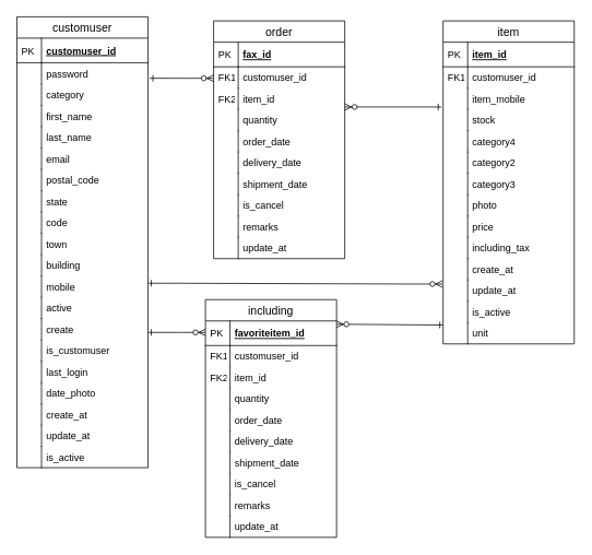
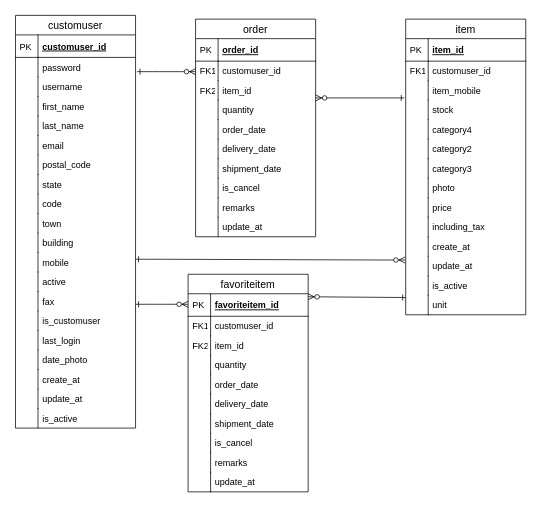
- <mxCell id="3" value="fax_id" style="shape=partialRectangle;top=0;left=0;right=0;bottom=1;align=left;verticalAlign=middle;fillColor=none;spacingLeft=34;spacingRight=4;overflow=hidden;rotatable=0;points=[[0,0.5],[1,0.5]];portConstraint=eastwest;dropTarget=0;fontStyle=5;fontSize=12;" parent="2" vertex="1"><mxGeometry y="26" width="160" height="30" as="geometry" /></mxCell>
+ <mxCell id="3" value="order_id" style="shape=partialRectangle;top=0;left=0;right=0;bottom=1;align=left;verticalAlign=middle;fillColor=none;spacingLeft=34;spacingRight=4;overflow=hidden;rotatable=0;points=[[0,0.5],[1,0.5]];portConstraint=eastwest;dropTarget=0;fontStyle=5;fontSize=12;" parent="2" vertex="1"><mxGeometry y="26" width="160" height="30" as="geometry" /></mxCell>
- <mxCell id="28" value="category" style="shape=partialRectangle;top=0;left=0;right=0;bottom=0;align=left;verticalAlign=top;fillColor=none;spacingLeft=34;spacingRight=4;overflow=hidden;rotatable=0;points=[[0,0.5],[1,0.5]];portConstraint=eastwest;dropTarget=0;fontSize=12;" parent="23" vertex="1"><mxGeometry y="82" width="160" height="26" as="geometry" /></mxCell>
+ <mxCell id="28" value="username" style="shape=partialRectangle;top=0;left=0;right=0;bottom=0;align=left;verticalAlign=top;fillColor=none;spacingLeft=34;spacingRight=4;overflow=hidden;rotatable=0;points=[[0,0.5],[1,0.5]];portConstraint=eastwest;dropTarget=0;fontSize=12;" parent="23" vertex="1"><mxGeometry y="82" width="160" height="26" as="geometry" /></mxCell>
- <mxCell id="64" value="including" style="swimlane;fontStyle=0;childLayout=stackLayout;horizontal=1;startSize=26;horizontalStack=0;resizeParent=1;resizeParentMax=0;resizeLast=0;collapsible=1;marginBottom=0;align=center;fontSize=14;" parent="1" vertex="1"><mxGeometry x="250" y="365" width="160" height="290" as="geometry" /></mxCell>
+ <mxCell id="64" value="favoriteitem" style="swimlane;fontStyle=0;childLayout=stackLayout;horizontal=1;startSize=26;horizontalStack=0;resizeParent=1;resizeParentMax=0;resizeLast=0;collapsible=1;marginBottom=0;align=center;fontSize=14;" parent="1" vertex="1"><mxGeometry x="250" y="365" width="160" height="290" as="geometry" /></mxCell>
- <mxCell id="50" value="create" style="shape=partialRectangle;top=0;left=0;right=0;bottom=0;align=left;verticalAlign=top;fillColor=none;spacingLeft=34;spacingRight=4;overflow=hidden;rotatable=0;points=[[0,0.5],[1,0.5]];portConstraint=eastwest;dropTarget=0;fontSize=12;" parent="23" vertex="1"><mxGeometry y="368" width="160" height="26" as="geometry" /></mxCell>
+ <mxCell id="50" value="fax" style="shape=partialRectangle;top=0;left=0;right=0;bottom=0;align=left;verticalAlign=top;fillColor=none;spacingLeft=34;spacingRight=4;overflow=hidden;rotatable=0;points=[[0,0.5],[1,0.5]];portConstraint=eastwest;dropTarget=0;fontSize=12;" parent="23" vertex="1"><mxGeometry y="368" width="160" height="26" as="geometry" /></mxCell>
